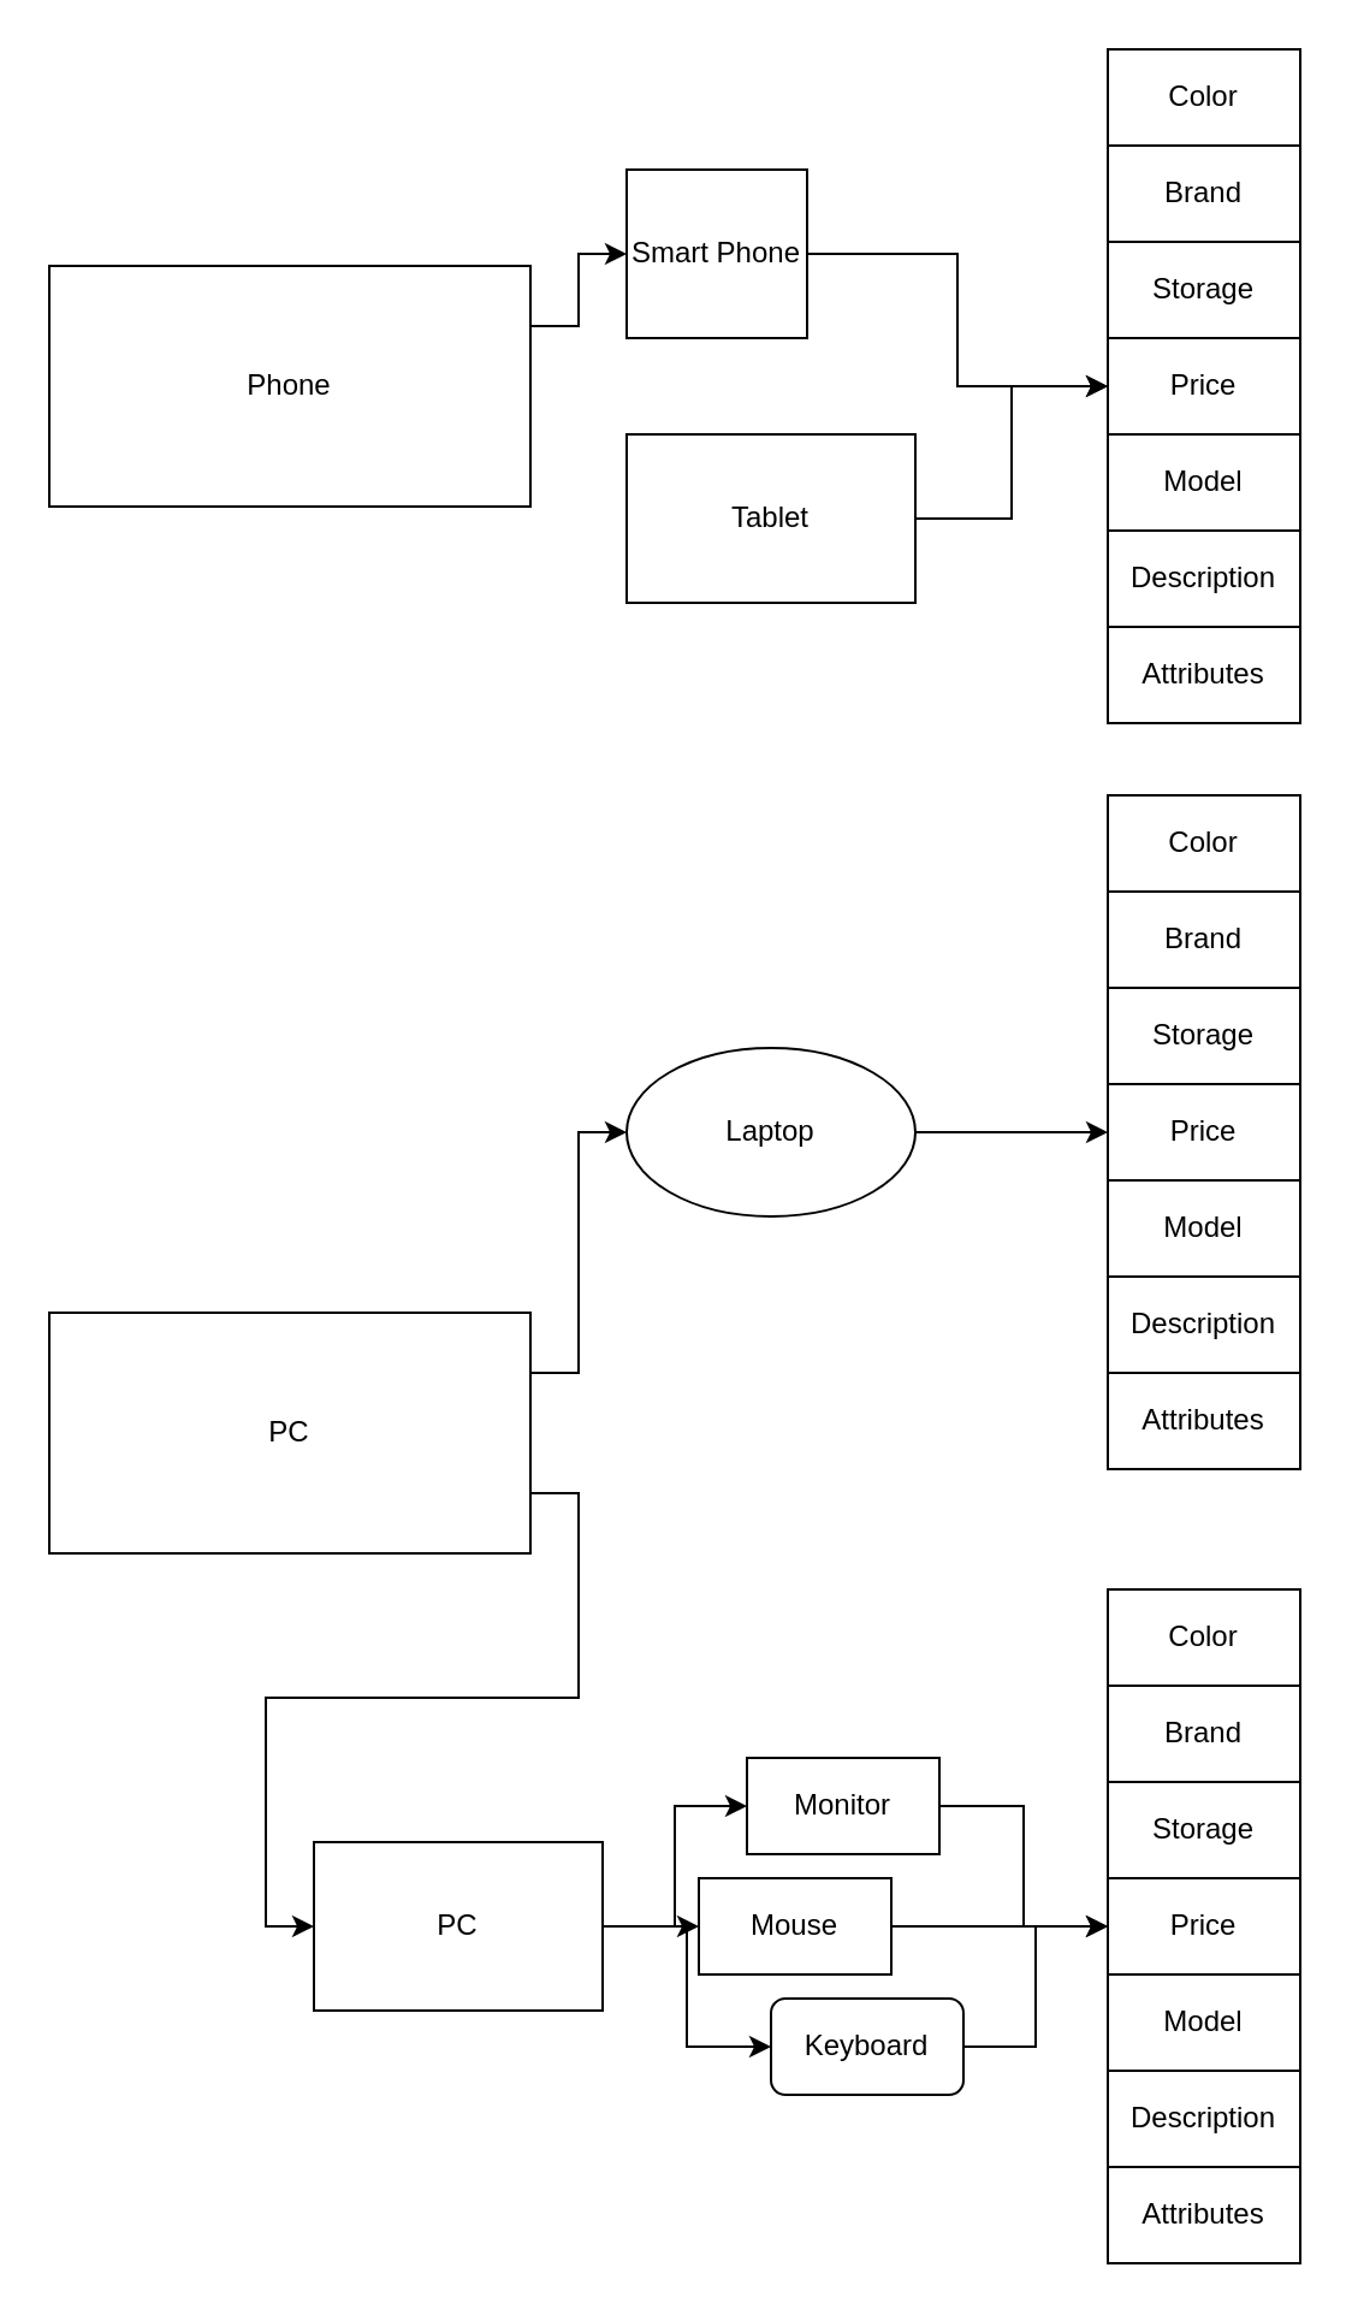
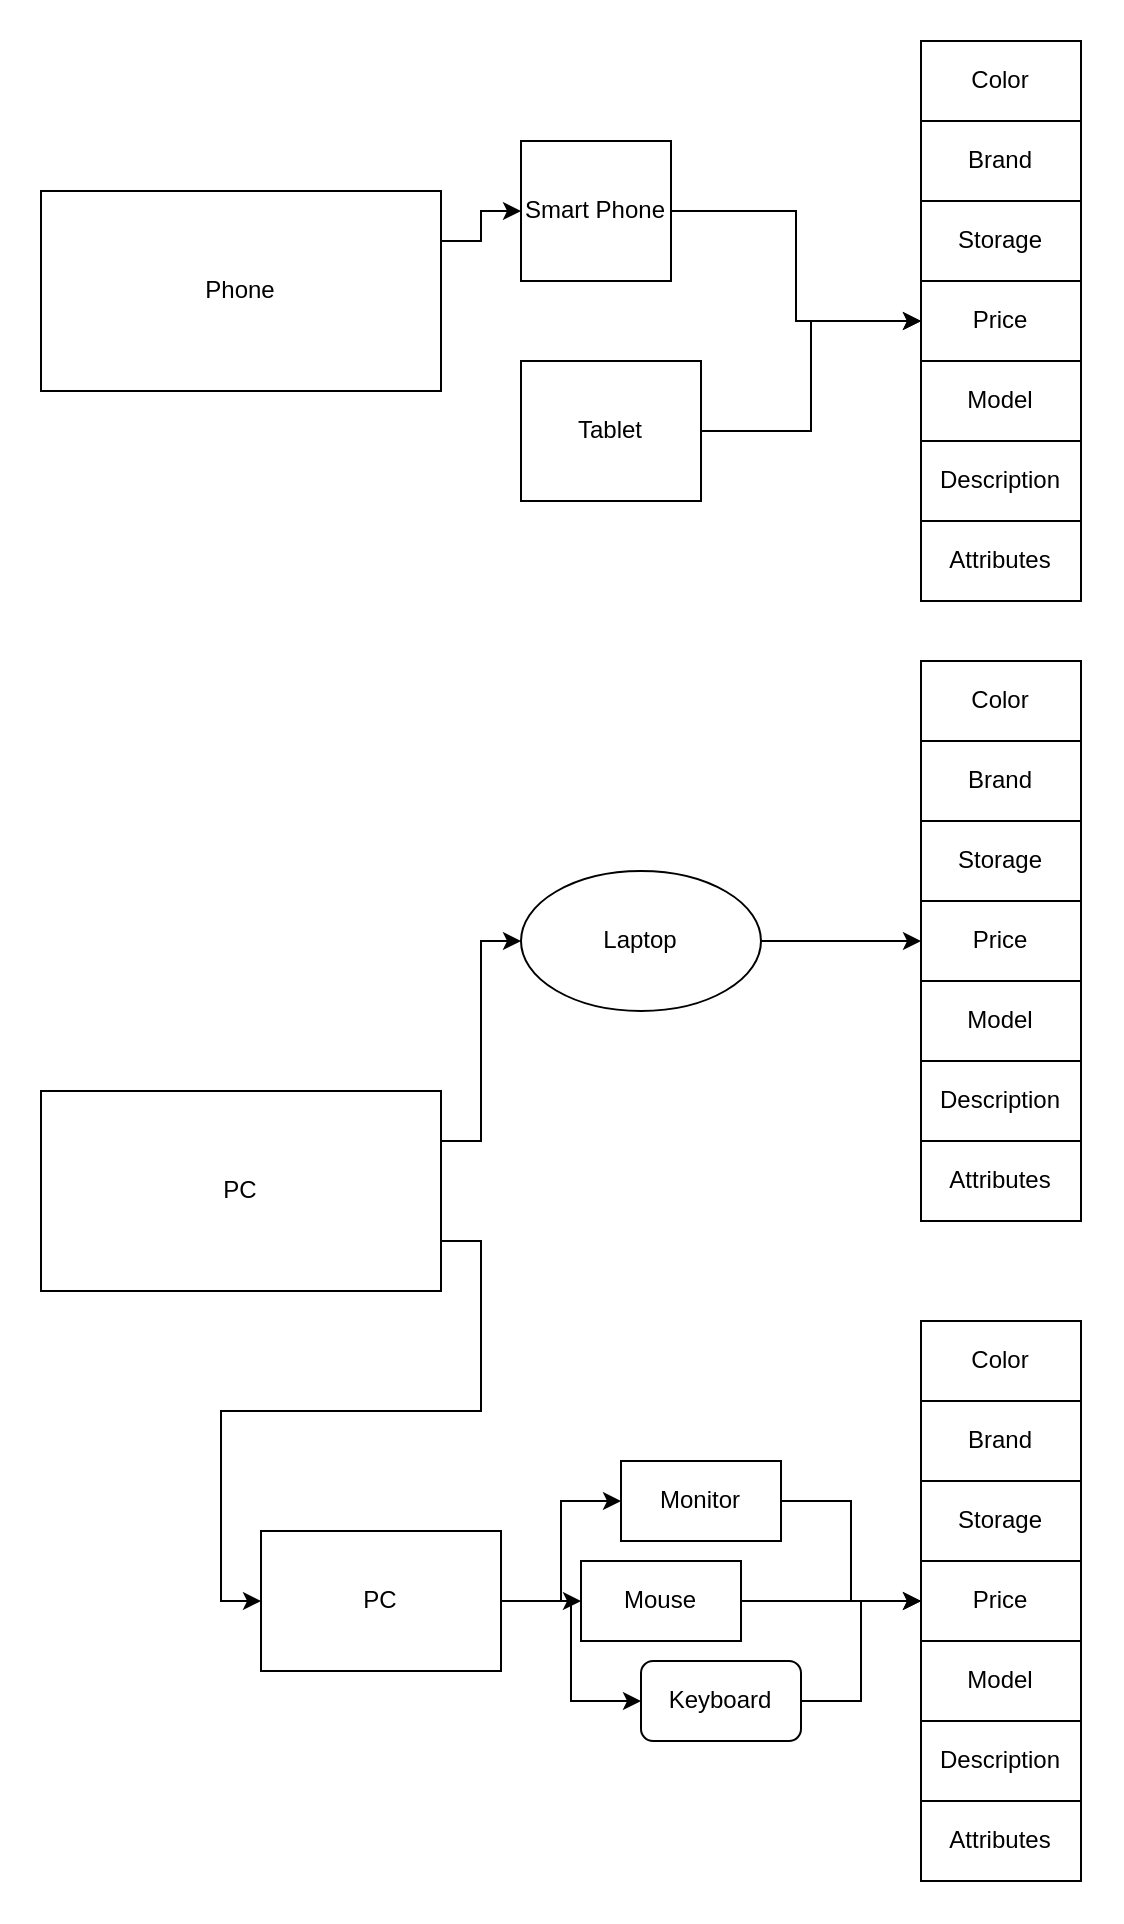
- <mxCell id="3" value="Phone" style="rounded=0;whiteSpace=wrap;html=1;" vertex="1" parent="1"><mxGeometry x="20" y="110" width="200" height="100" as="geometry" /></mxCell>
+ <mxCell id="3" value="Phone" style="rounded=0;whiteSpace=wrap;html=1;" vertex="1" parent="1"><mxGeometry x="20" y="95" width="200" height="100" as="geometry" /></mxCell>
- <mxCell id="16" value="Tablet" style="rounded=0;whiteSpace=wrap;html=1;" vertex="1" parent="1"><mxGeometry x="260" y="180" width="120" height="70" as="geometry" /></mxCell>
+ <mxCell id="16" value="Tablet" style="rounded=0;whiteSpace=wrap;html=1;" vertex="1" parent="1"><mxGeometry x="260" y="180" width="90" height="70" as="geometry" /></mxCell>
